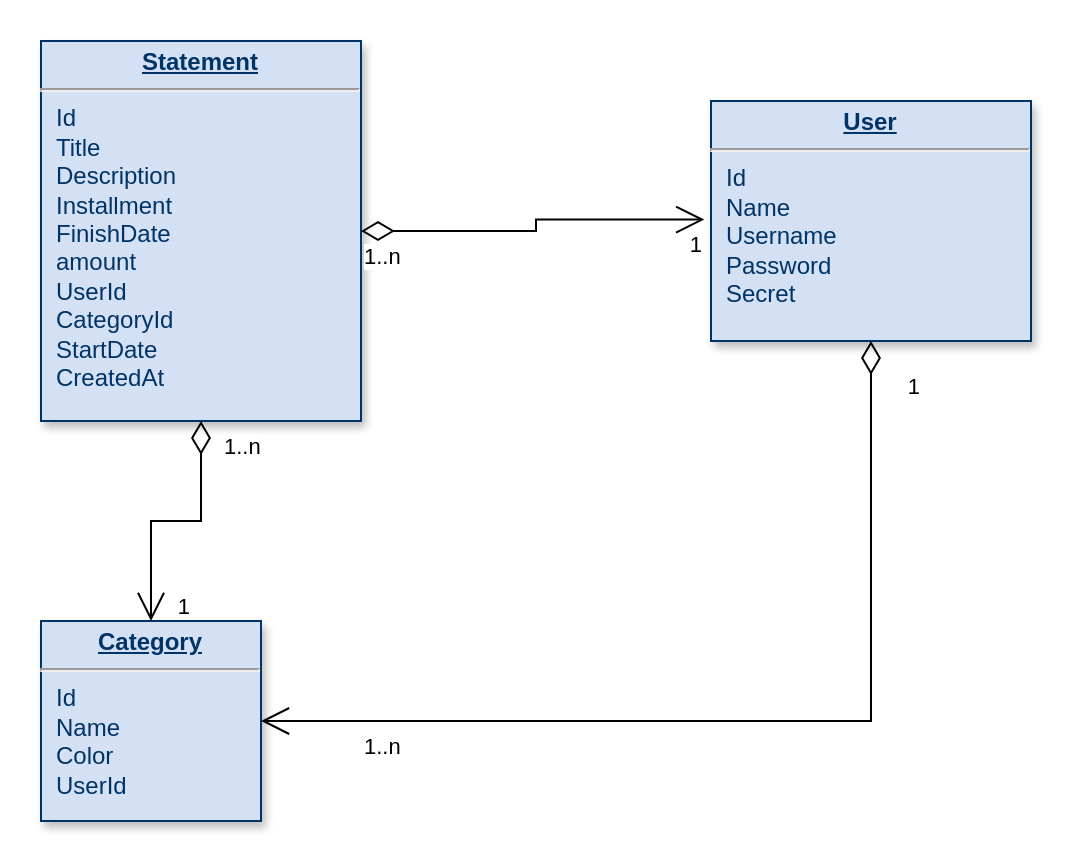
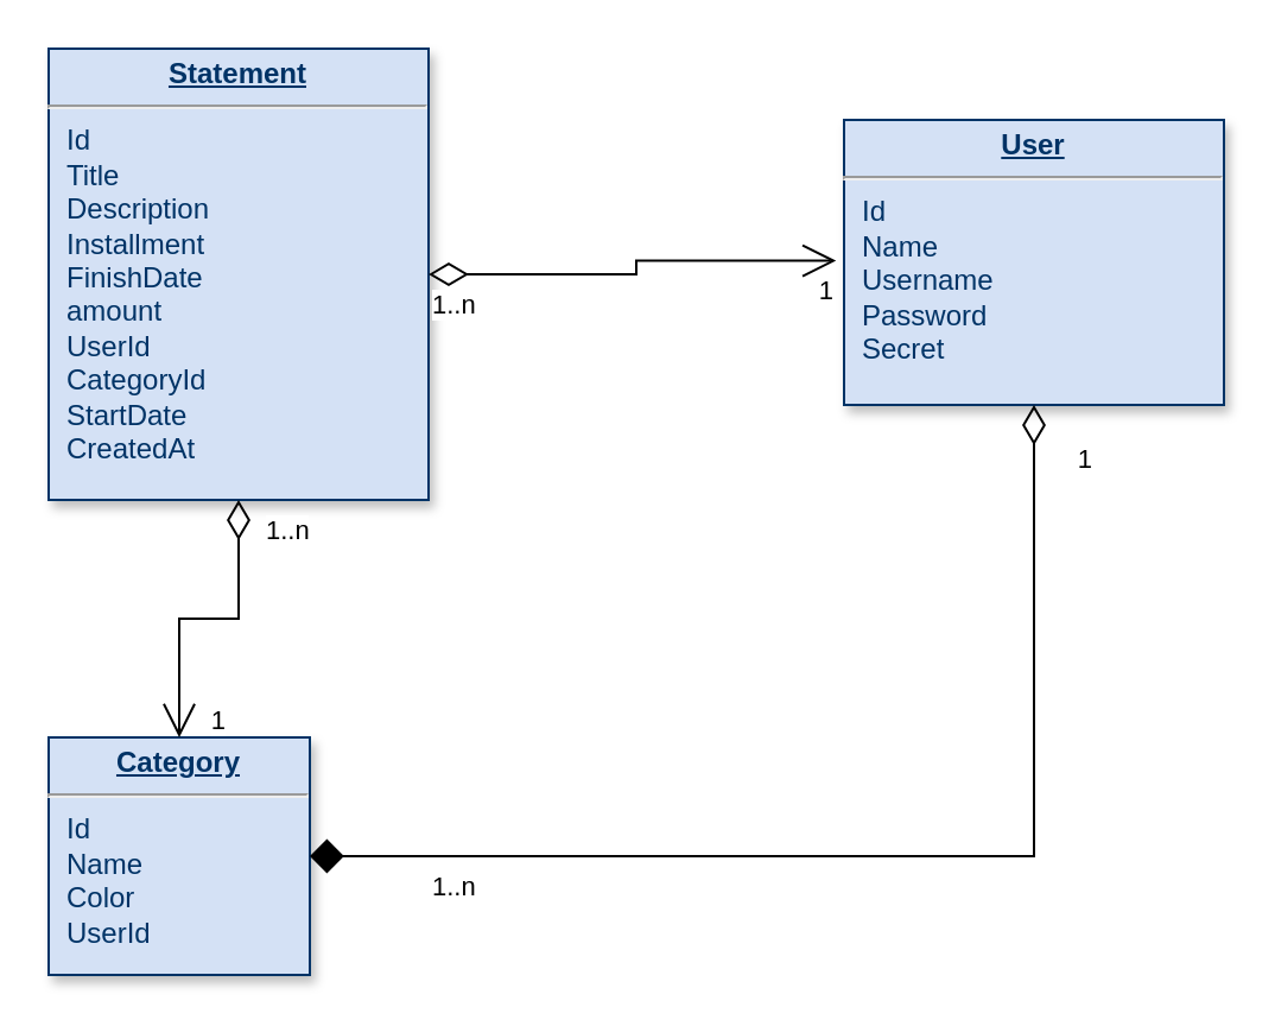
- <mxCell id="11" value="" style="endArrow=open;html=1;endSize=12;startArrow=diamondThin;startSize=14;startFill=0;edgeStyle=orthogonalEdgeStyle;rounded=0;exitX=0.5;exitY=1;exitDx=0;exitDy=0;entryX=1;entryY=0.5;entryDx=0;entryDy=0;" parent="1" source="3" target="4" edge="1"><mxGeometry relative="1" as="geometry"><mxPoint x="240" y="270.66" as="sourcePoint" /><mxPoint x="416.64" y="270" as="targetPoint" /></mxGeometry></mxCell>
+ <mxCell id="11" value="" style="endArrow=diamond;html=1;endSize=12;startArrow=diamondThin;startSize=14;startFill=0;edgeStyle=orthogonalEdgeStyle;rounded=0;exitX=0.5;exitY=1;exitDx=0;exitDy=0;entryX=1;entryY=0.5;entryDx=0;entryDy=0;" parent="1" source="3" target="4" edge="1"><mxGeometry relative="1" as="geometry"><mxPoint x="240" y="270.66" as="sourcePoint" /><mxPoint x="416.64" y="270" as="targetPoint" /></mxGeometry></mxCell>
